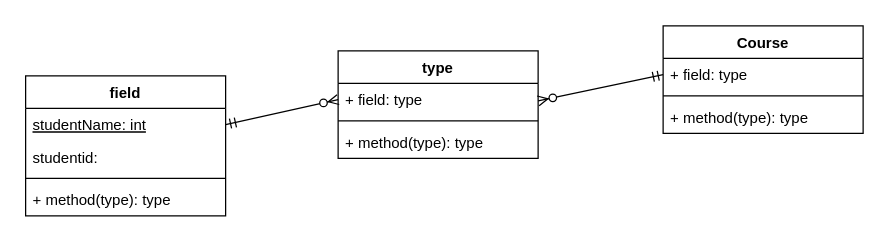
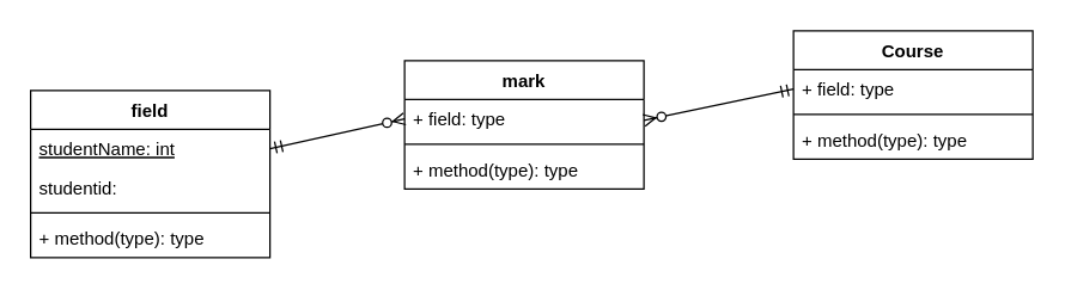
- <mxCell id="11" value="type" style="swimlane;fontStyle=1;align=center;verticalAlign=top;childLayout=stackLayout;horizontal=1;startSize=26;horizontalStack=0;resizeParent=1;resizeParentMax=0;resizeLast=0;collapsible=1;marginBottom=0;" vertex="1" parent="1"><mxGeometry x="270" y="40" width="160" height="86" as="geometry" /></mxCell>
+ <mxCell id="11" value="mark" style="swimlane;fontStyle=1;align=center;verticalAlign=top;childLayout=stackLayout;horizontal=1;startSize=26;horizontalStack=0;resizeParent=1;resizeParentMax=0;resizeLast=0;collapsible=1;marginBottom=0;" vertex="1" parent="1"><mxGeometry x="270" y="40" width="160" height="86" as="geometry" /></mxCell>
